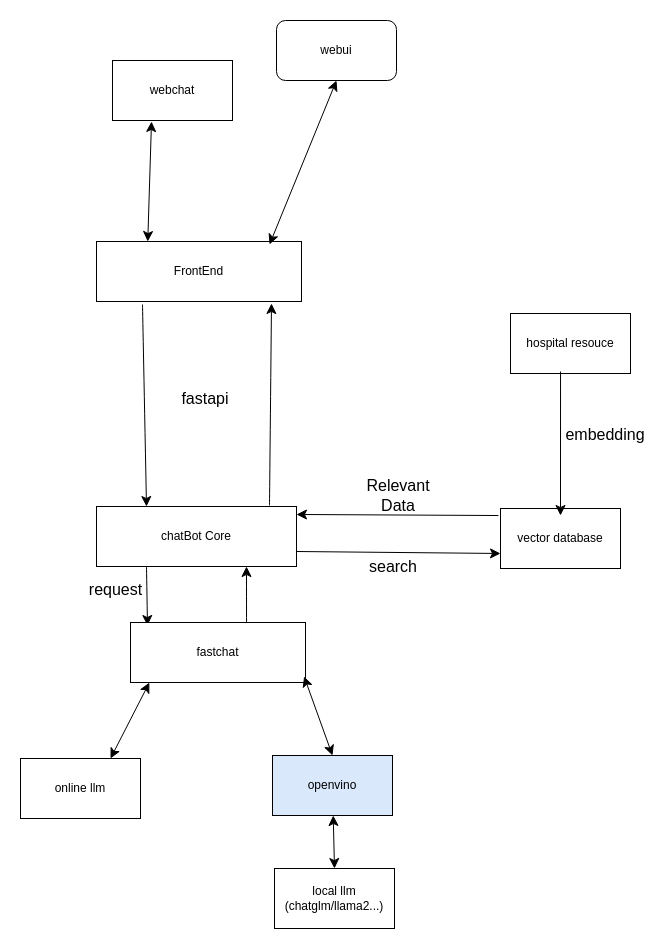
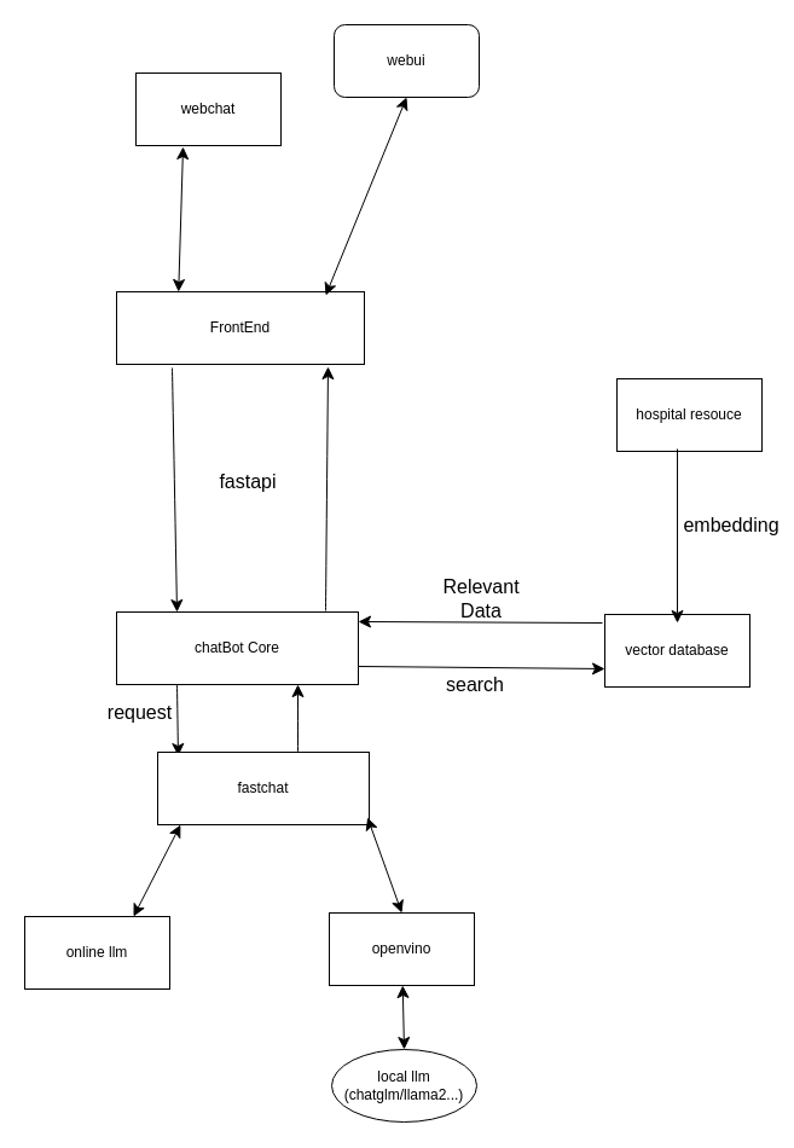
- <mxCell id="15" value="openvino" style="rounded=0;whiteSpace=wrap;html=1;fillColor=#dae8fc;" vertex="1" parent="1"><mxGeometry x="272" y="755" width="120" height="60" as="geometry" /></mxCell>
+ <mxCell id="15" value="openvino" style="rounded=0;whiteSpace=wrap;html=1;" vertex="1" parent="1"><mxGeometry x="272" y="755" width="120" height="60" as="geometry" /></mxCell>
- <mxCell id="19" value="local llm (chatglm/llama2...)" style="rounded=0;whiteSpace=wrap;html=1;" vertex="1" parent="1"><mxGeometry x="274" y="868" width="120" height="60" as="geometry" /></mxCell>
+ <mxCell id="19" value="local llm (chatglm/llama2...)" style="ellipse;whiteSpace=wrap;html=1;" vertex="1" parent="1"><mxGeometry x="274" y="868" width="120" height="60" as="geometry" /></mxCell>
